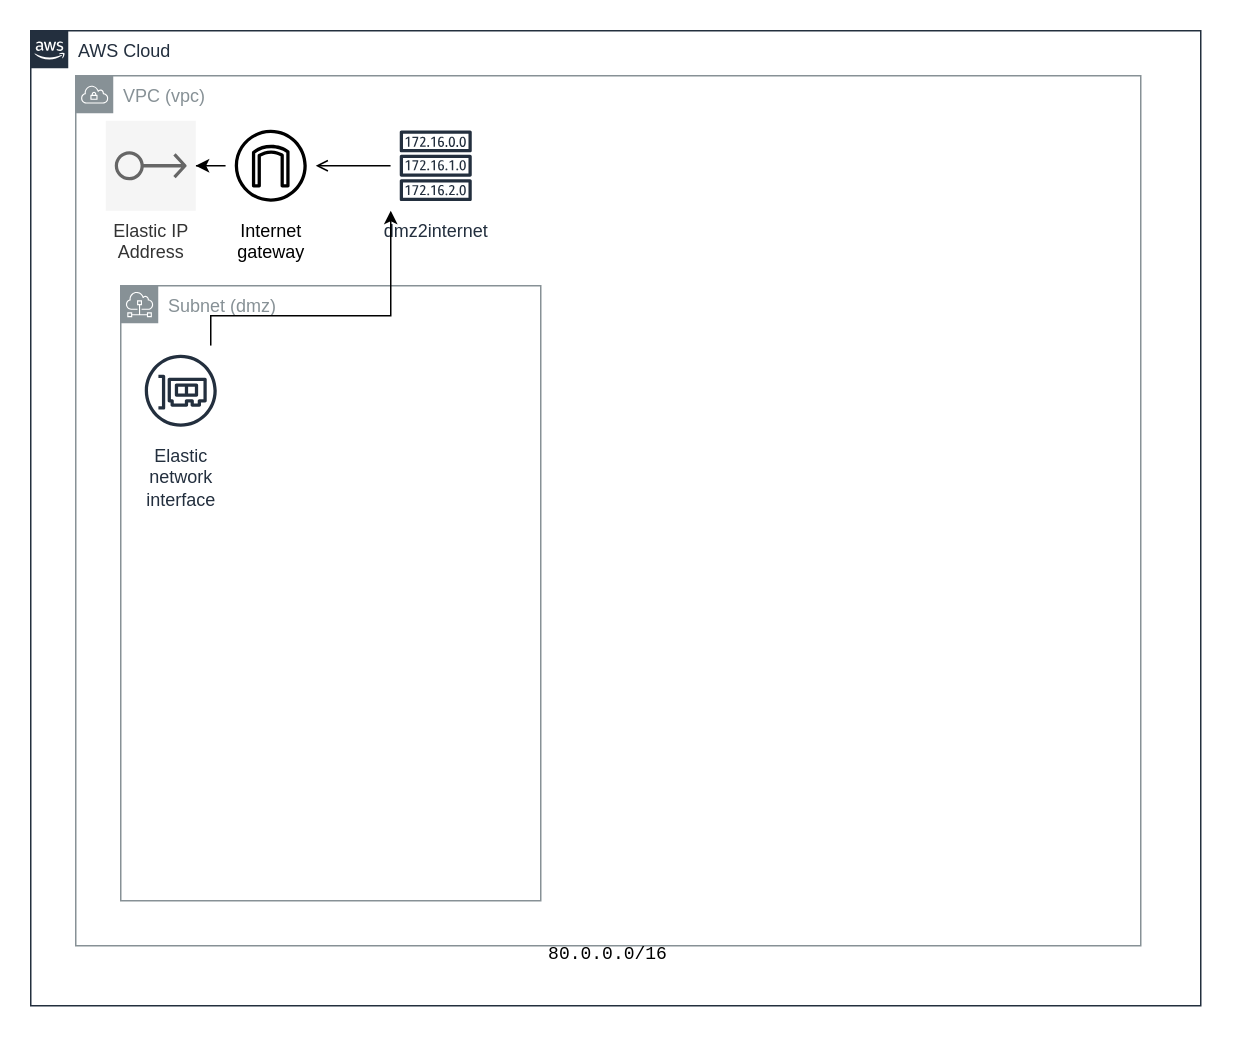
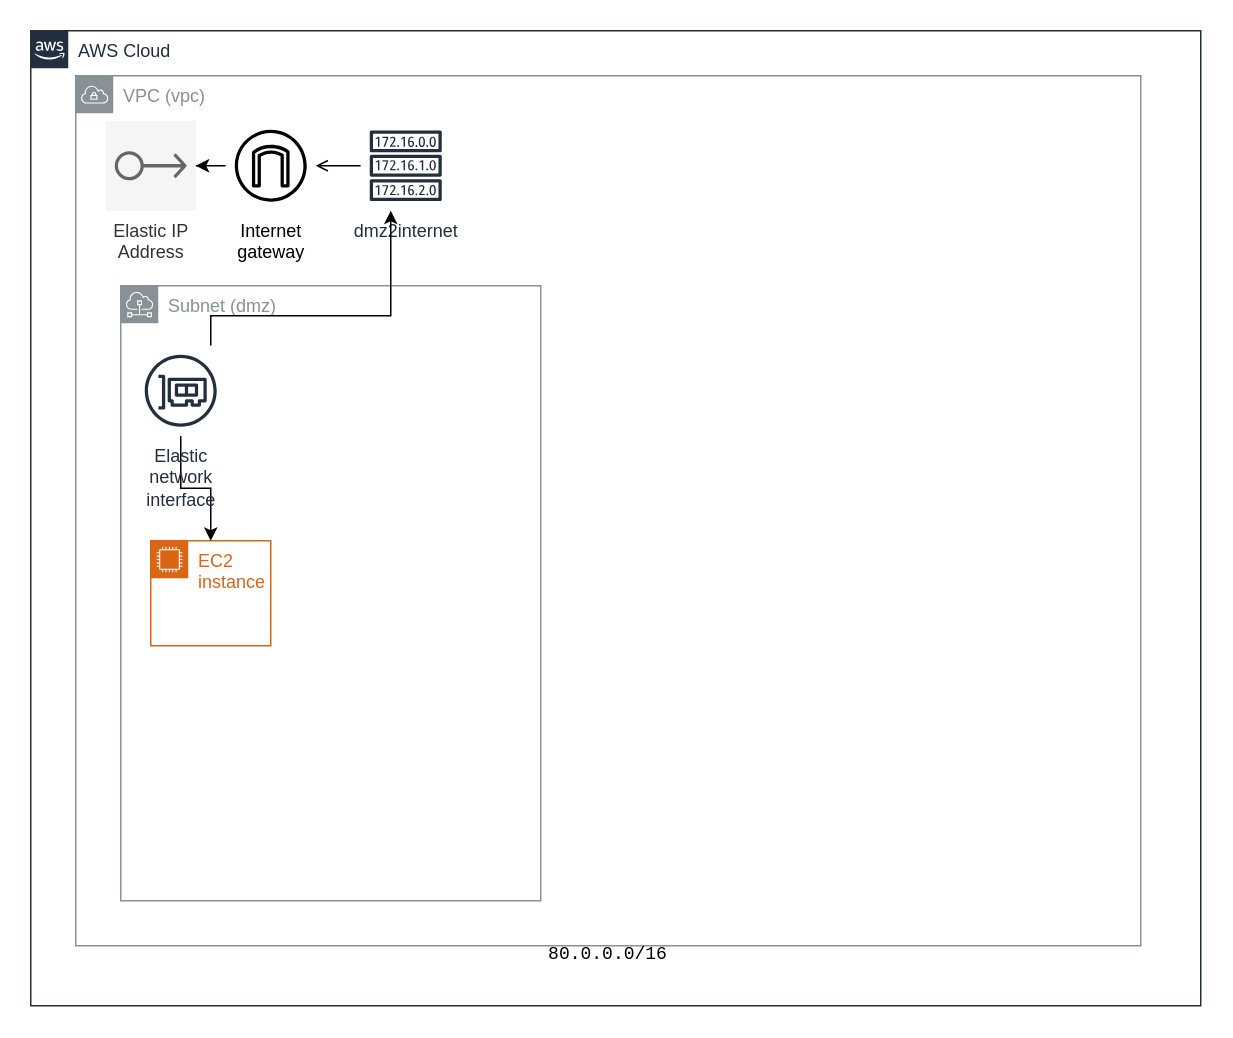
- <mxCell id="9" value="dmz2internet" style="sketch=0;outlineConnect=0;fontColor=#232F3E;gradientColor=none;strokeColor=#232F3E;fillColor=#ffffff;dashed=0;verticalLabelPosition=bottom;verticalAlign=top;align=center;html=1;fontSize=12;fontStyle=0;aspect=fixed;shape=mxgraph.aws4.resourceIcon;resIcon=mxgraph.aws4.route_table;" parent="2" vertex="1"><mxGeometry x="240" y="60" width="60" height="60" as="geometry" /></mxCell>
+ <mxCell id="9" value="dmz2internet" style="sketch=0;outlineConnect=0;fontColor=#232F3E;gradientColor=none;strokeColor=#232F3E;fillColor=#ffffff;dashed=0;verticalLabelPosition=bottom;verticalAlign=top;align=center;html=1;fontSize=12;fontStyle=0;aspect=fixed;shape=mxgraph.aws4.resourceIcon;resIcon=mxgraph.aws4.route_table;" parent="2" vertex="1"><mxGeometry x="220" y="60" width="60" height="60" as="geometry" /></mxCell>
+ <mxCell id="11" style="edgeStyle=orthogonalEdgeStyle;rounded=0;orthogonalLoop=1;jettySize=auto;html=1;entryX=0.5;entryY=0;entryDx=0;entryDy=0;" parent="2" source="13" target="10" edge="1"><mxGeometry relative="1" as="geometry" /></mxCell>
+ <mxCell id="10" value="EC2 instance" style="points=[[0,0],[0.25,0],[0.5,0],[0.75,0],[1,0],[1,0.25],[1,0.5],[1,0.75],[1,1],[0.75,1],[0.5,1],[0.25,1],[0,1],[0,0.75],[0,0.5],[0,0.25]];outlineConnect=0;gradientColor=none;html=1;whiteSpace=wrap;fontSize=12;fontStyle=0;container=1;pointerEvents=0;collapsible=0;recursiveResize=0;shape=mxgraph.aws4.group;grIcon=mxgraph.aws4.group_ec2_instance_contents;strokeColor=#D86613;fillColor=none;verticalAlign=top;align=left;spacingLeft=30;fontColor=#D86613;dashed=0;" parent="2" vertex="1"><mxGeometry x="80" y="340" width="80" height="70" as="geometry" /></mxCell>
